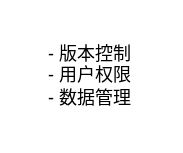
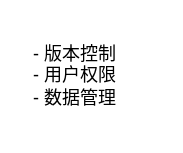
- <mxCell id="2" value="&lt;div align=&quot;left&quot;&gt;- 版本控制&lt;/div&gt;&lt;div align=&quot;left&quot;&gt;- 用户权限&lt;/div&gt;&lt;div align=&quot;left&quot;&gt;- 数据管理&lt;/div&gt;" style="text;html=1;align=left;verticalAlign=middle;resizable=0;points=[];autosize=1;strokeColor=none;fillColor=none;" vertex="1" parent="1"><mxGeometry x="30" y="20" width="80" height="60" as="geometry" /></mxCell>
+ <mxCell id="2" value="&lt;div align=&quot;left&quot;&gt;- 版本控制&lt;/div&gt;&lt;div align=&quot;left&quot;&gt;- 用户权限&lt;/div&gt;&lt;div align=&quot;left&quot;&gt;- 数据管理&lt;/div&gt;" style="text;html=1;align=left;verticalAlign=middle;resizable=0;points=[];autosize=1;strokeColor=none;fillColor=none;" vertex="1" parent="1"><mxGeometry x="20" y="20" width="80" height="60" as="geometry" /></mxCell>
